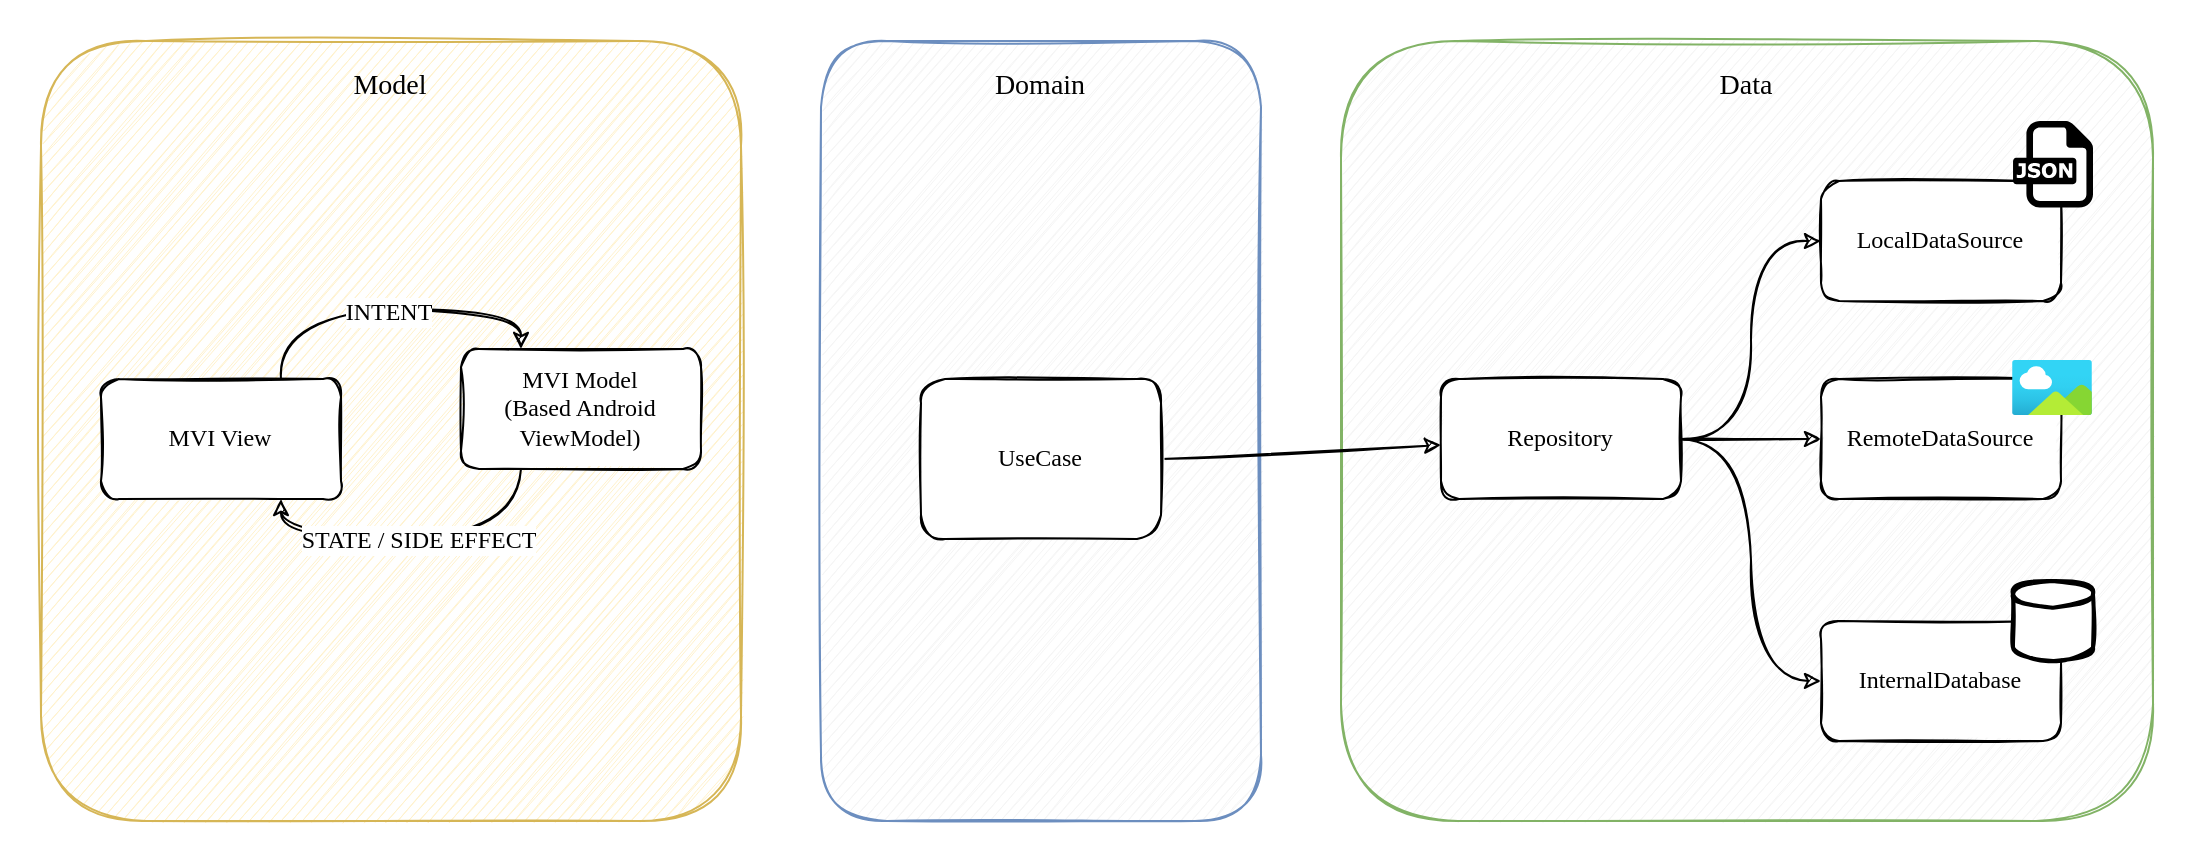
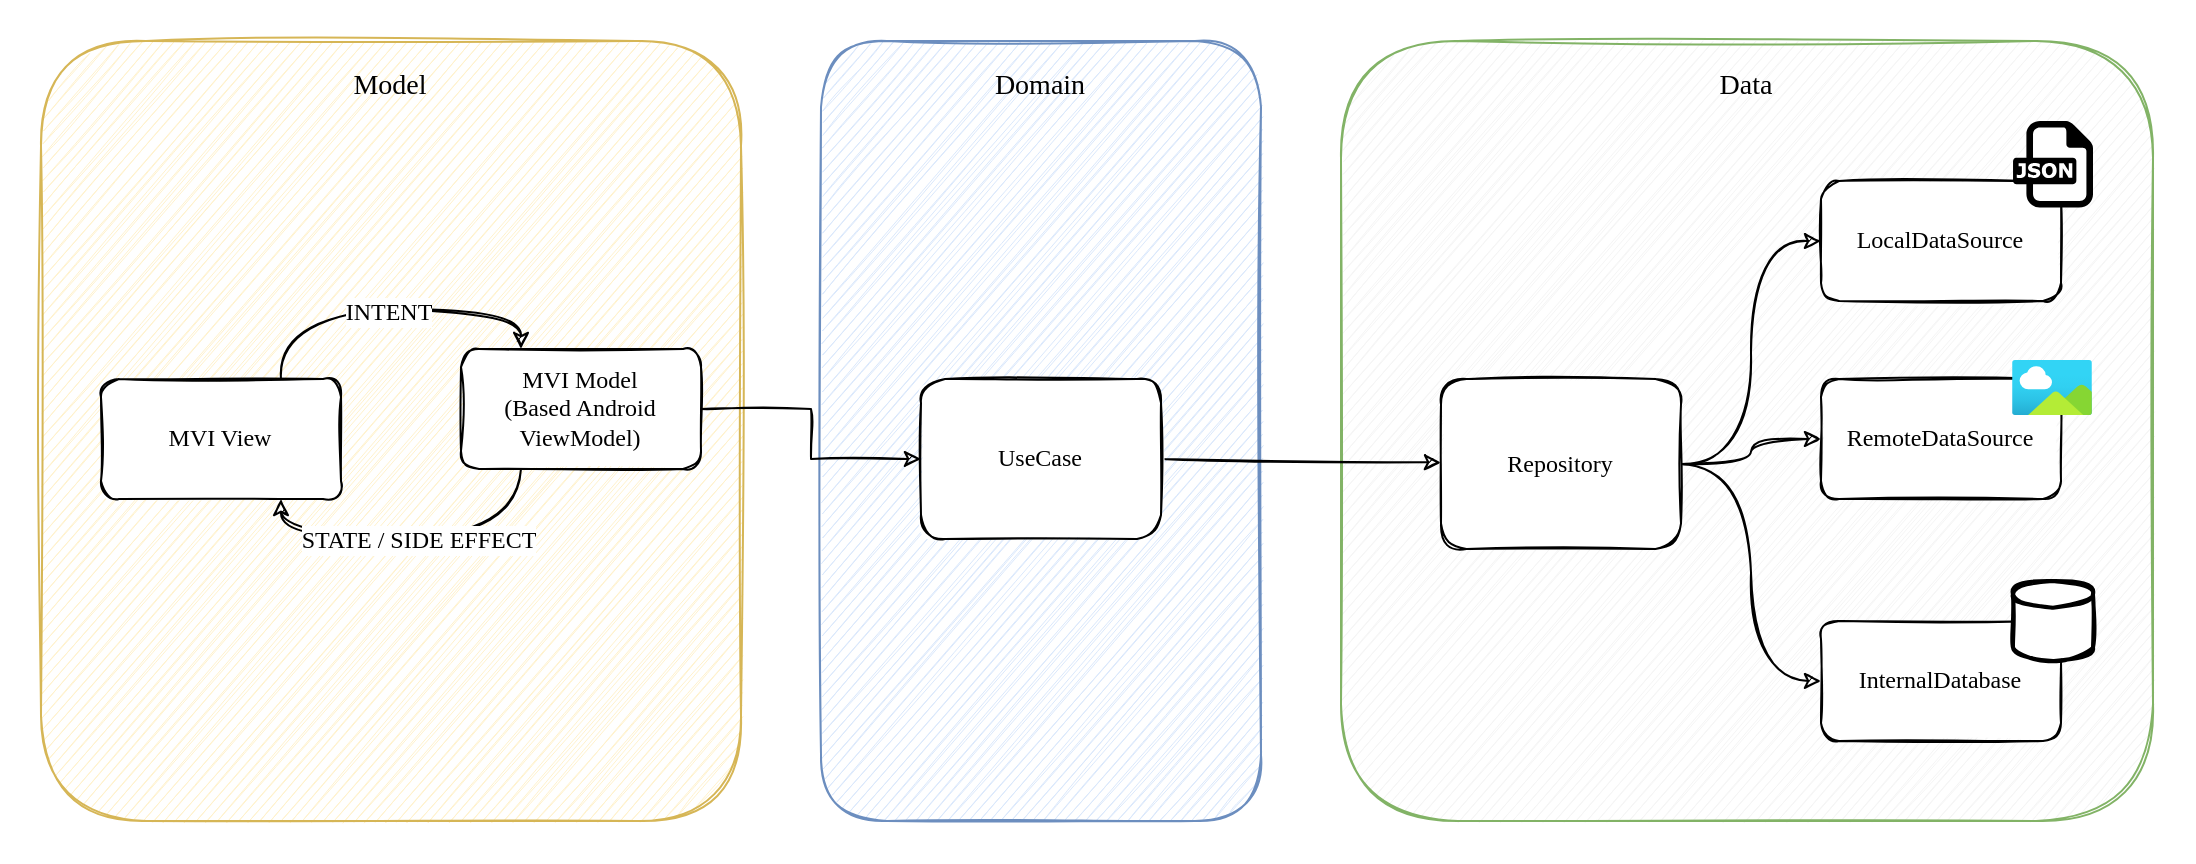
- <mxCell id="3" value="Domain" style="rounded=1;whiteSpace=wrap;html=1;sketch=1;fontSize=14;horizontal=1;verticalAlign=top;spacingBottom=0;spacingTop=8;fontFamily=Comic Sans MS;fillColor=#f5f5f5;strokeColor=#6c8ebf;" vertex="1" parent="1"><mxGeometry x="410" y="20" width="220" height="390" as="geometry" /></mxCell>
+ <mxCell id="3" value="Domain" style="rounded=1;whiteSpace=wrap;html=1;sketch=1;fontSize=14;horizontal=1;verticalAlign=top;spacingBottom=0;spacingTop=8;fontFamily=Comic Sans MS;fillColor=#dae8fc;strokeColor=#6c8ebf;" vertex="1" parent="1"><mxGeometry x="410" y="20" width="220" height="390" as="geometry" /></mxCell>
+ <mxCell id="7" style="edgeStyle=orthogonalEdgeStyle;rounded=0;sketch=1;orthogonalLoop=1;jettySize=auto;html=1;exitX=1;exitY=0.5;exitDx=0;exitDy=0;entryX=0;entryY=0.5;entryDx=0;entryDy=0;fontSize=9;fontFamily=Comic Sans MS;" edge="1" parent="1" source="8" target="13"><mxGeometry relative="1" as="geometry" /></mxCell>
- <mxCell id="23" value="Repository" style="rounded=1;whiteSpace=wrap;html=1;gradientColor=none;sketch=1;fontFamily=Comic Sans MS;" vertex="1" parent="1"><mxGeometry x="720" y="189" width="120" height="60" as="geometry" /></mxCell>
+ <mxCell id="23" value="Repository" style="rounded=1;whiteSpace=wrap;html=1;gradientColor=none;sketch=1;fontFamily=Comic Sans MS;" vertex="1" parent="1"><mxGeometry x="720" y="189" width="120" height="85" as="geometry" /></mxCell>
